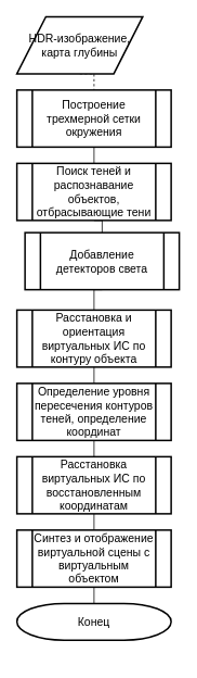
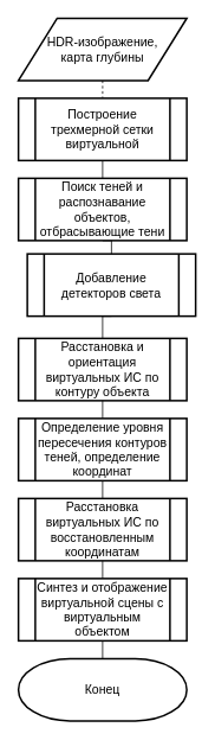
- <mxCell id="5" value="&lt;font style=&quot;font-size: 14px;&quot;&gt;HDR-изображение,&lt;br&gt;карта глубины&lt;/font&gt;" style="shape=parallelogram;html=1;strokeWidth=2;perimeter=parallelogramPerimeter;whiteSpace=wrap;rounded=0;arcSize=12;size=0.23;" parent="1" vertex="1"><mxGeometry x="20" y="20" width="155" height="70" as="geometry" /></mxCell>
+ <mxCell id="5" value="&lt;font style=&quot;font-size: 14px;&quot;&gt;HDR-изображение,&lt;br&gt;карта глубины&lt;/font&gt;" style="shape=parallelogram;html=1;strokeWidth=2;perimeter=parallelogramPerimeter;whiteSpace=wrap;rounded=0;arcSize=12;size=0.23;" parent="1" vertex="1"><mxGeometry x="20" y="20" width="190" height="70" as="geometry" /></mxCell>
- <mxCell id="7" value="&lt;font style=&quot;font-size: 14px;&quot;&gt;Построение трехмерной сетки окружения&lt;/font&gt;" style="shape=process;whiteSpace=wrap;html=1;backgroundOutline=1;rounded=0;strokeWidth=2;" parent="1" vertex="1"><mxGeometry x="20" y="110" width="190" height="70" as="geometry" /></mxCell>
+ <mxCell id="7" value="&lt;font style=&quot;font-size: 14px;&quot;&gt;Построение трехмерной сетки виртуальной&lt;/font&gt;" style="shape=process;whiteSpace=wrap;html=1;backgroundOutline=1;rounded=0;strokeWidth=2;" parent="1" vertex="1"><mxGeometry x="20" y="110" width="190" height="70" as="geometry" /></mxCell>
- <mxCell id="18" value="&lt;font style=&quot;font-size: 14px;&quot;&gt;Конец&lt;/font&gt;" style="strokeWidth=2;html=1;shape=mxgraph.flowchart.terminator;whiteSpace=wrap;rounded=0;" parent="1" vertex="1"><mxGeometry x="20" y="740" width="190" height="45" as="geometry" /></mxCell>
+ <mxCell id="18" value="&lt;font style=&quot;font-size: 14px;&quot;&gt;Конец&lt;/font&gt;" style="strokeWidth=2;html=1;shape=mxgraph.flowchart.terminator;whiteSpace=wrap;rounded=0;" parent="1" vertex="1"><mxGeometry x="20" y="740" width="190" height="70" as="geometry" /></mxCell>
